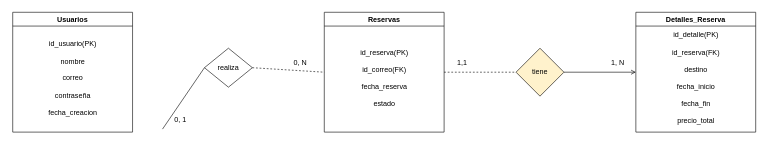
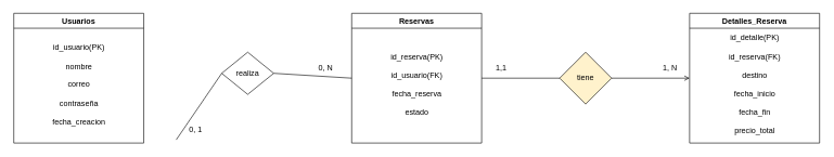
- <mxCell id="15" value="" style="endArrow=none;html=1;rounded=0;entryX=0;entryY=0.5;entryDx=0;entryDy=0;exitX=1;exitY=0.5;exitDx=0;exitDy=0;dashed=1;" edge="1" parent="1" source="8" target="4"><mxGeometry width="50" height="50" relative="1" as="geometry"><mxPoint x="430" y="150" as="sourcePoint" /><mxPoint x="550" y="150" as="targetPoint" /></mxGeometry></mxCell>
+ <mxCell id="15" value="" style="endArrow=none;html=1;rounded=0;entryX=0;entryY=0.5;entryDx=0;entryDy=0;exitX=1;exitY=0.5;exitDx=0;exitDy=0;" edge="1" parent="1" source="8" target="4"><mxGeometry width="50" height="50" relative="1" as="geometry"><mxPoint x="430" y="150" as="sourcePoint" /><mxPoint x="550" y="150" as="targetPoint" /></mxGeometry></mxCell>
- <mxCell id="16" value="" style="endArrow=none;html=1;rounded=0;entryX=0;entryY=0.5;entryDx=0;entryDy=0;exitX=1;exitY=0.5;exitDx=0;exitDy=0;dashed=1;" edge="1" parent="1" source="4" target="9"><mxGeometry width="50" height="50" relative="1" as="geometry"><mxPoint x="810" y="160" as="sourcePoint" /><mxPoint x="930" y="160" as="targetPoint" /></mxGeometry></mxCell>
+ <mxCell id="16" value="" style="endArrow=none;html=1;rounded=0;entryX=0;entryY=0.5;entryDx=0;entryDy=0;exitX=1;exitY=0.5;exitDx=0;exitDy=0;" edge="1" parent="1" source="4" target="9"><mxGeometry width="50" height="50" relative="1" as="geometry"><mxPoint x="810" y="160" as="sourcePoint" /><mxPoint x="930" y="160" as="targetPoint" /></mxGeometry></mxCell>
- <mxCell id="5" value="&lt;span style=&quot;text-wrap-mode: wrap;&quot;&gt;id_reserva(PK)&lt;/span&gt;&lt;div&gt;&lt;br style=&quot;text-wrap-mode: wrap;&quot;&gt;&lt;span style=&quot;text-wrap-mode: wrap;&quot;&gt;id_correo(FK)&lt;/span&gt;&lt;/div&gt;&lt;div&gt;&lt;br style=&quot;text-wrap-mode: wrap;&quot;&gt;&lt;span style=&quot;text-wrap-mode: wrap;&quot;&gt;fecha_reserva&lt;/span&gt;&lt;/div&gt;&lt;div&gt;&lt;br style=&quot;text-wrap-mode: wrap;&quot;&gt;&lt;span style=&quot;text-wrap-mode: wrap;&quot;&gt;estado&lt;/span&gt;&lt;/div&gt;" style="text;html=1;align=center;verticalAlign=middle;resizable=0;points=[];autosize=1;strokeColor=none;fillColor=none;" vertex="1" parent="4"><mxGeometry x="50" y="55" width="100" height="110" as="geometry" /></mxCell>
+ <mxCell id="5" value="&lt;span style=&quot;text-wrap-mode: wrap;&quot;&gt;id_reserva(PK)&lt;/span&gt;&lt;div&gt;&lt;br style=&quot;text-wrap-mode: wrap;&quot;&gt;&lt;span style=&quot;text-wrap-mode: wrap;&quot;&gt;id_usuario(FK)&lt;/span&gt;&lt;/div&gt;&lt;div&gt;&lt;br style=&quot;text-wrap-mode: wrap;&quot;&gt;&lt;span style=&quot;text-wrap-mode: wrap;&quot;&gt;fecha_reserva&lt;/span&gt;&lt;/div&gt;&lt;div&gt;&lt;br style=&quot;text-wrap-mode: wrap;&quot;&gt;&lt;span style=&quot;text-wrap-mode: wrap;&quot;&gt;estado&lt;/span&gt;&lt;/div&gt;" style="text;html=1;align=center;verticalAlign=middle;resizable=0;points=[];autosize=1;strokeColor=none;fillColor=none;" vertex="1" parent="4"><mxGeometry x="50" y="55" width="100" height="110" as="geometry" /></mxCell>
